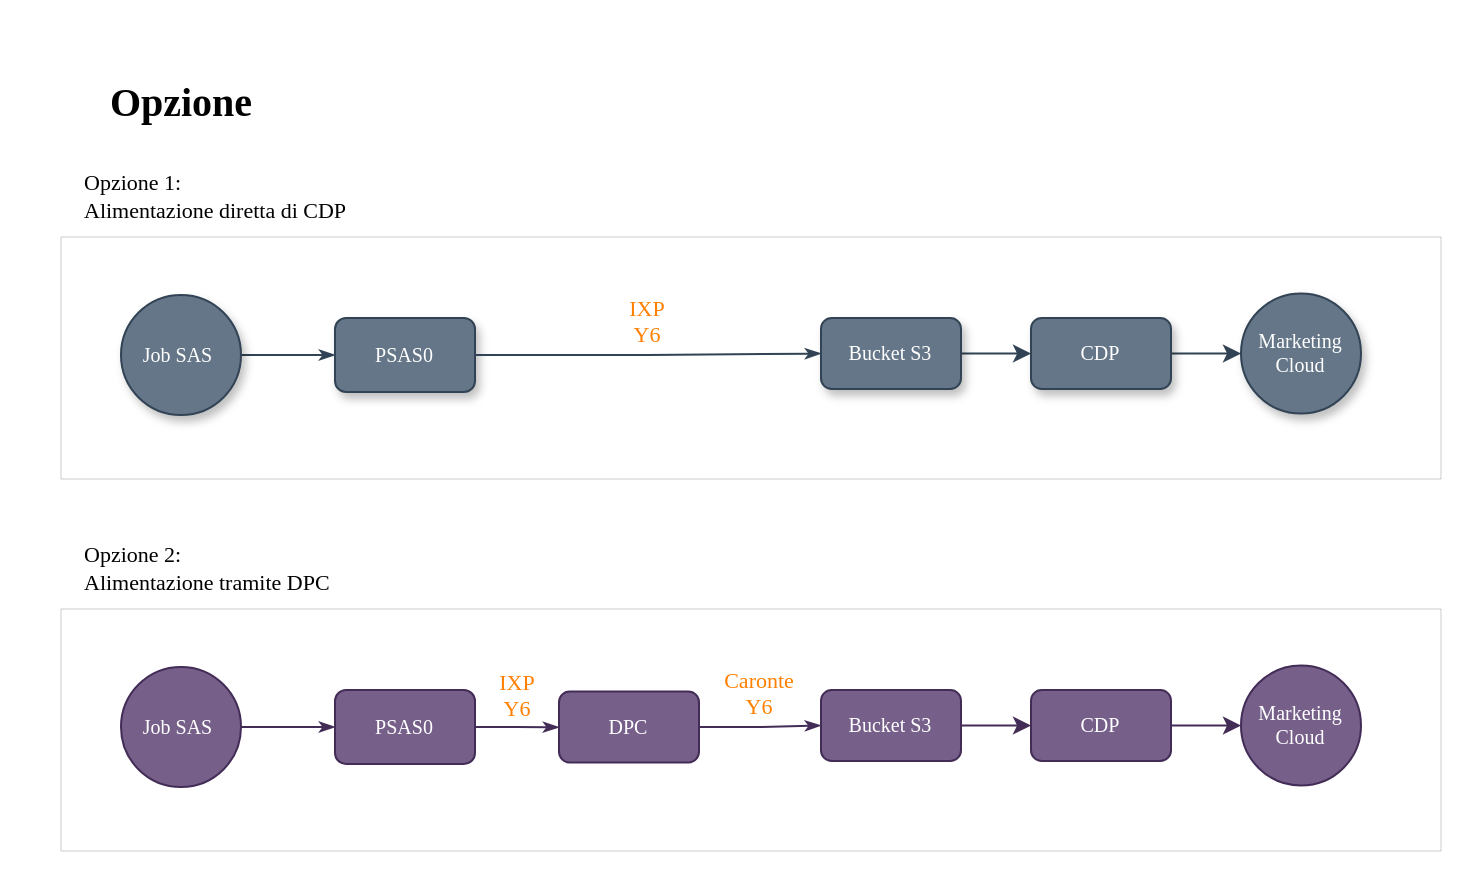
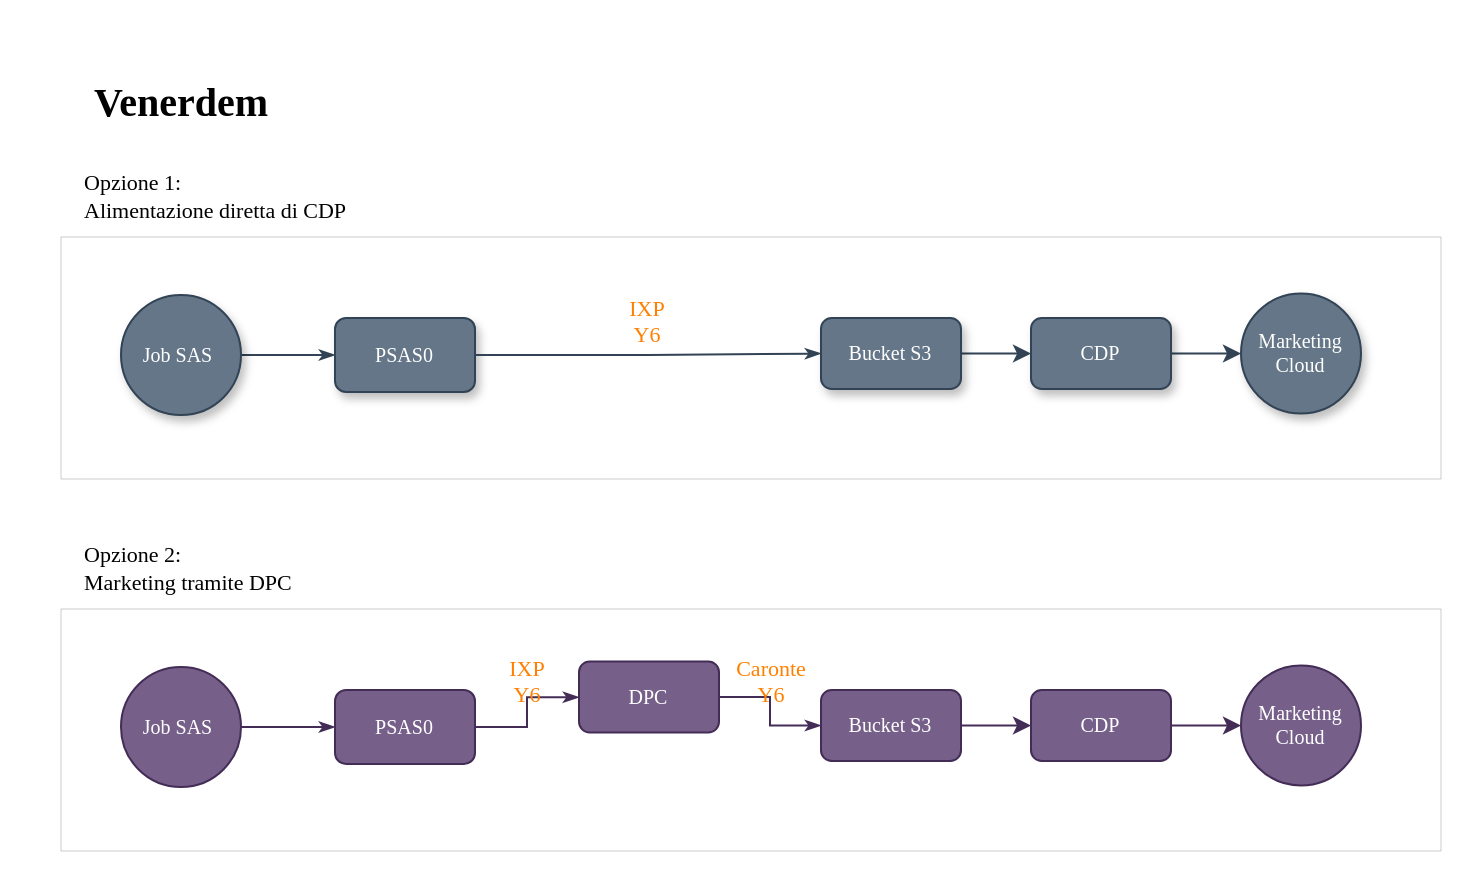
- <mxCell id="10" value="&lt;h1&gt;Opzione&lt;/h1&gt;" style="text;html=1;align=center;verticalAlign=middle;resizable=0;points=[];autosize=1;strokeColor=none;fillColor=none;fontSize=10;fontFamily=Verdana;" vertex="1" parent="1"><mxGeometry x="20" y="20" width="140" height="60" as="geometry" /></mxCell>
+ <mxCell id="10" value="&lt;h1&gt;Venerdem&lt;/h1&gt;" style="text;html=1;align=center;verticalAlign=middle;resizable=0;points=[];autosize=1;strokeColor=none;fillColor=none;fontSize=10;fontFamily=Verdana;" vertex="1" parent="1"><mxGeometry x="20" y="20" width="140" height="60" as="geometry" /></mxCell>
- <mxCell id="23" value="Opzione 2:&lt;br&gt;Alimentazione tramite DPC" style="text;html=1;align=left;verticalAlign=middle;resizable=0;points=[];autosize=1;strokeColor=none;fillColor=none;fontSize=11;fontFamily=Verdana;fontColor=#000000;" vertex="1" parent="1"><mxGeometry x="40" y="264" width="170" height="40" as="geometry" /></mxCell>
+ <mxCell id="23" value="Opzione 2:&lt;br&gt;Marketing tramite DPC" style="text;html=1;align=left;verticalAlign=middle;resizable=0;points=[];autosize=1;strokeColor=none;fillColor=none;fontSize=11;fontFamily=Verdana;fontColor=#000000;" vertex="1" parent="1"><mxGeometry x="40" y="264" width="170" height="40" as="geometry" /></mxCell>
- <mxCell id="19" value="DPC" style="rounded=1;whiteSpace=wrap;html=1;shadow=0;labelBackgroundColor=none;strokeWidth=1;fontFamily=Verdana;fontSize=10;align=center;fillColor=#76608a;fontColor=#ffffff;strokeColor=#432D57;" vertex="1" parent="1"><mxGeometry x="279" y="345.25" width="70" height="35.5" as="geometry" /></mxCell>
+ <mxCell id="19" value="DPC" style="rounded=1;whiteSpace=wrap;html=1;shadow=0;labelBackgroundColor=none;strokeWidth=1;fontFamily=Verdana;fontSize=10;align=center;fillColor=#76608a;fontColor=#ffffff;strokeColor=#432D57;" vertex="1" parent="1"><mxGeometry x="289" y="330.25" width="70" height="35.5" as="geometry" /></mxCell>
